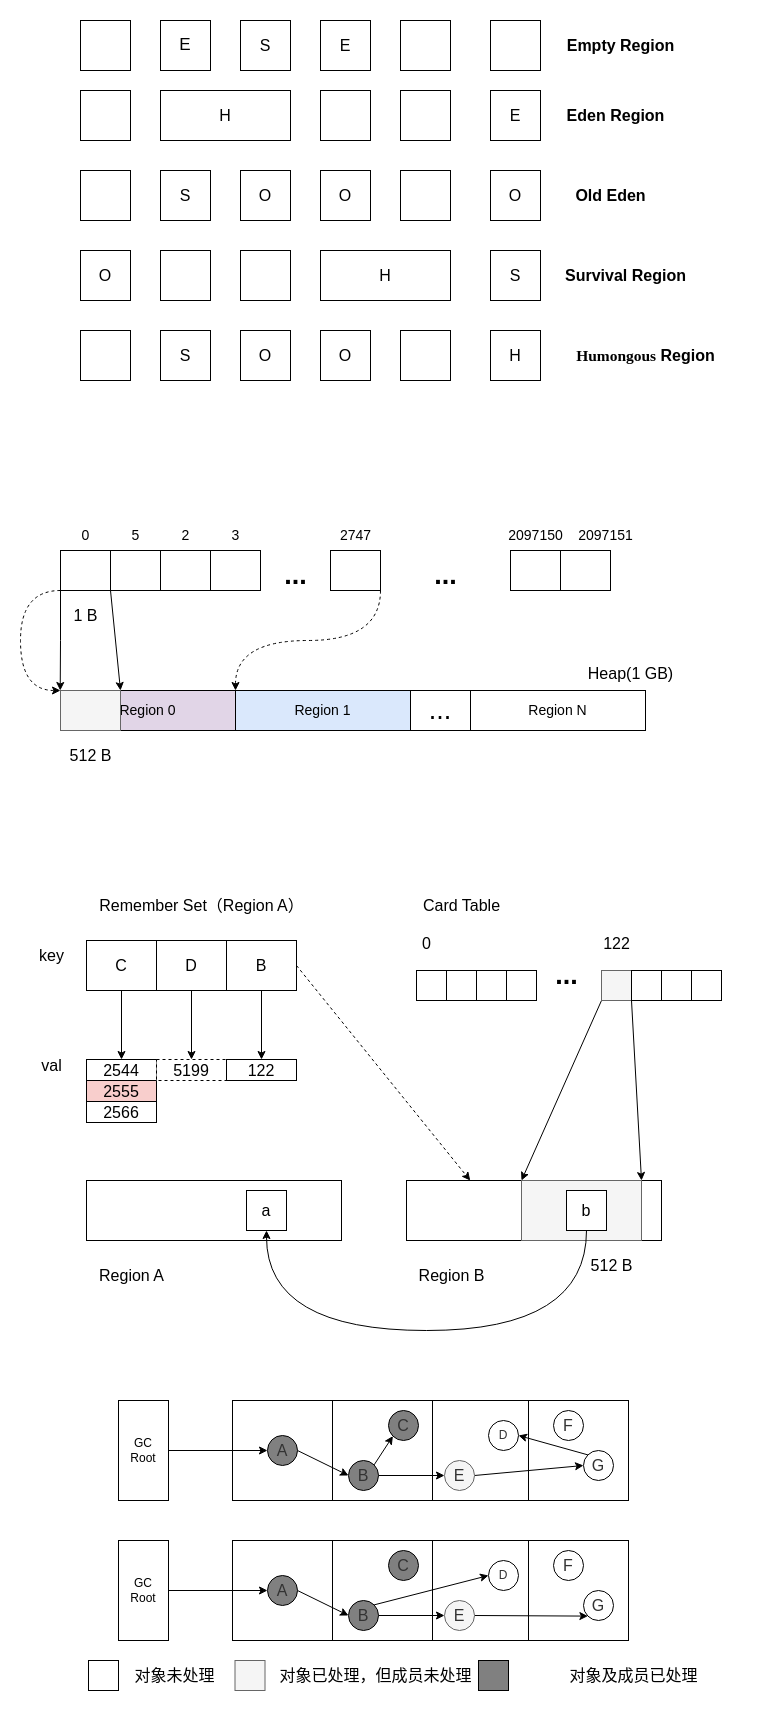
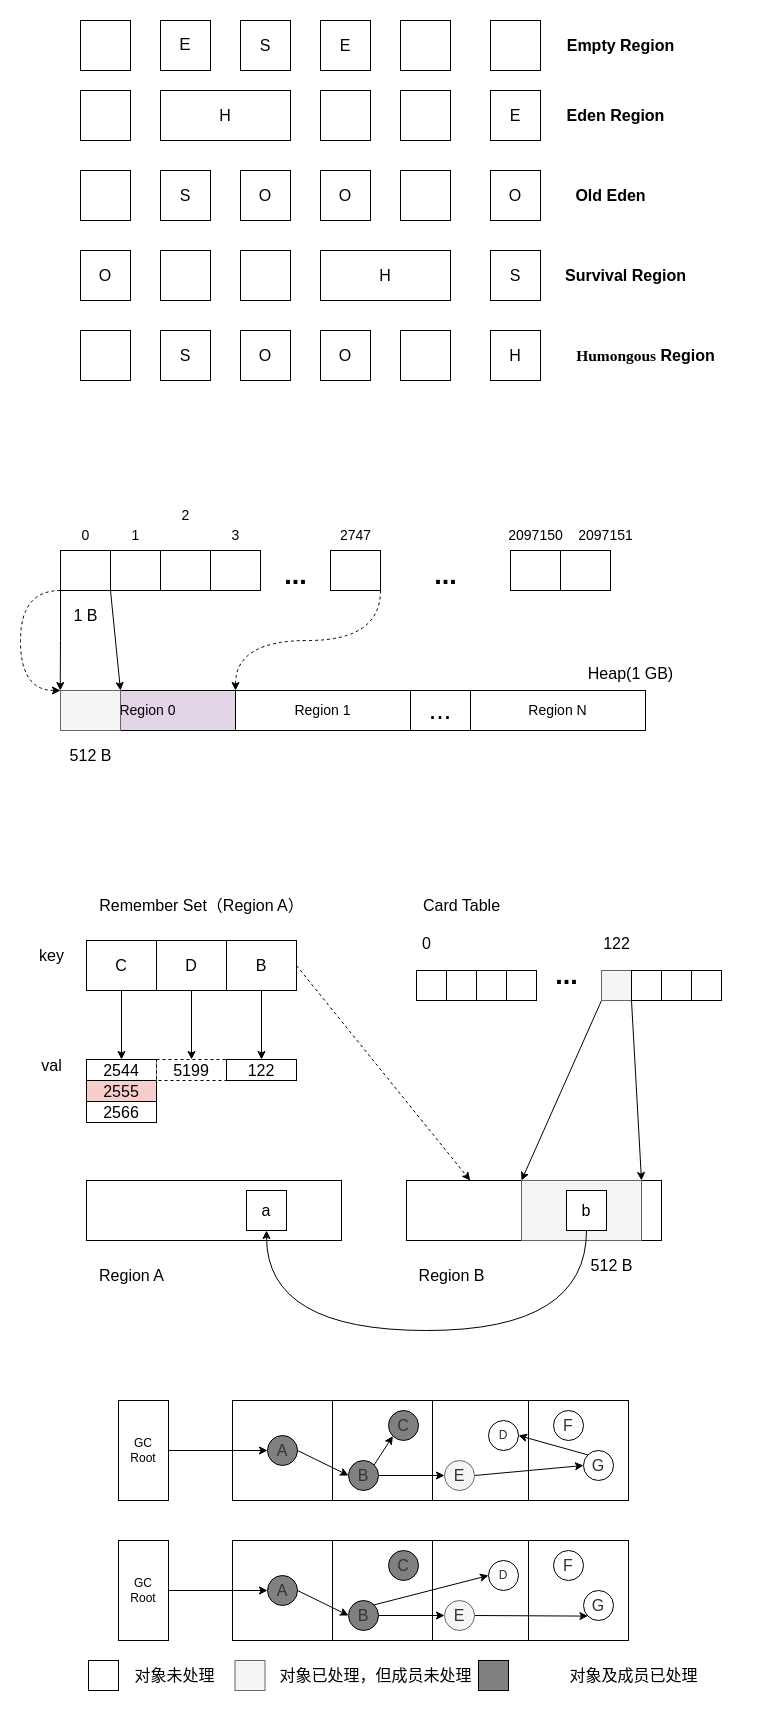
- <mxCell id="66" value="&lt;font style=&quot;font-size: 14px;&quot;&gt;5&lt;/font&gt;" style="text;html=1;align=center;verticalAlign=middle;resizable=0;points=[];autosize=1;strokeColor=none;fillColor=none;shadow=0;" vertex="1" parent="1"><mxGeometry x="120" y="520" width="30" height="30" as="geometry" /></mxCell>
+ <mxCell id="66" value="&lt;font style=&quot;font-size: 14px;&quot;&gt;1&lt;/font&gt;" style="text;html=1;align=center;verticalAlign=middle;resizable=0;points=[];autosize=1;strokeColor=none;fillColor=none;shadow=0;" vertex="1" parent="1"><mxGeometry x="120" y="520" width="30" height="30" as="geometry" /></mxCell>
- <mxCell id="67" value="&lt;font style=&quot;font-size: 14px;&quot;&gt;2&lt;/font&gt;" style="text;html=1;align=center;verticalAlign=middle;resizable=0;points=[];autosize=1;strokeColor=none;fillColor=none;shadow=0;" vertex="1" parent="1"><mxGeometry x="170" y="520" width="30" height="30" as="geometry" /></mxCell>
+ <mxCell id="67" value="&lt;font style=&quot;font-size: 14px;&quot;&gt;2&lt;/font&gt;" style="text;html=1;align=center;verticalAlign=middle;resizable=0;points=[];autosize=1;strokeColor=none;fillColor=none;shadow=0;" vertex="1" parent="1"><mxGeometry x="170" y="500" width="30" height="30" as="geometry" /></mxCell>
- <mxCell id="50" value="&lt;font style=&quot;font-size: 14px;&quot;&gt;Region 1&lt;/font&gt;" style="rounded=0;whiteSpace=wrap;html=1;shadow=0;fillColor=#dae8fc;" vertex="1" parent="1"><mxGeometry x="235" y="690" width="175" height="40" as="geometry" /></mxCell>
+ <mxCell id="50" value="&lt;font style=&quot;font-size: 14px;&quot;&gt;Region 1&lt;/font&gt;" style="rounded=0;whiteSpace=wrap;html=1;shadow=0;" vertex="1" parent="1"><mxGeometry x="235" y="690" width="175" height="40" as="geometry" /></mxCell>
